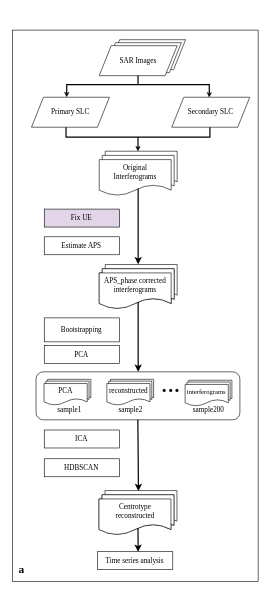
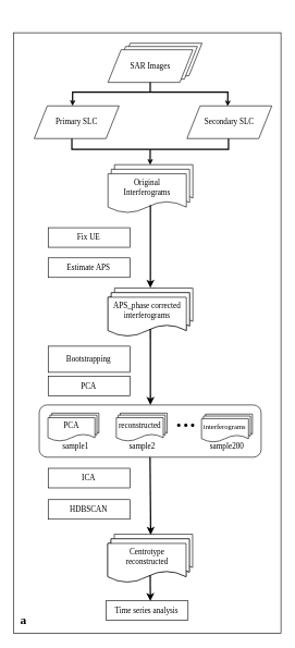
- <mxCell id="21" value="&lt;font face=&quot;Times New Roman&quot;&gt;Fix UE&lt;br&gt;&lt;/font&gt;" style="rounded=0;whiteSpace=wrap;html=1;movable=0;resizable=0;rotatable=0;deletable=0;editable=0;locked=1;connectable=0;fillColor=#e1d5e7;" vertex="1" parent="1"><mxGeometry x="73.34" y="347.52" width="125.37" height="30" as="geometry" /></mxCell>
+ <mxCell id="21" value="&lt;font face=&quot;Times New Roman&quot;&gt;Fix UE&lt;br&gt;&lt;/font&gt;" style="rounded=0;whiteSpace=wrap;html=1;movable=0;resizable=0;rotatable=0;deletable=0;editable=0;locked=1;connectable=0;" vertex="1" parent="1"><mxGeometry x="73.34" y="347.52" width="125.37" height="30" as="geometry" /></mxCell>
